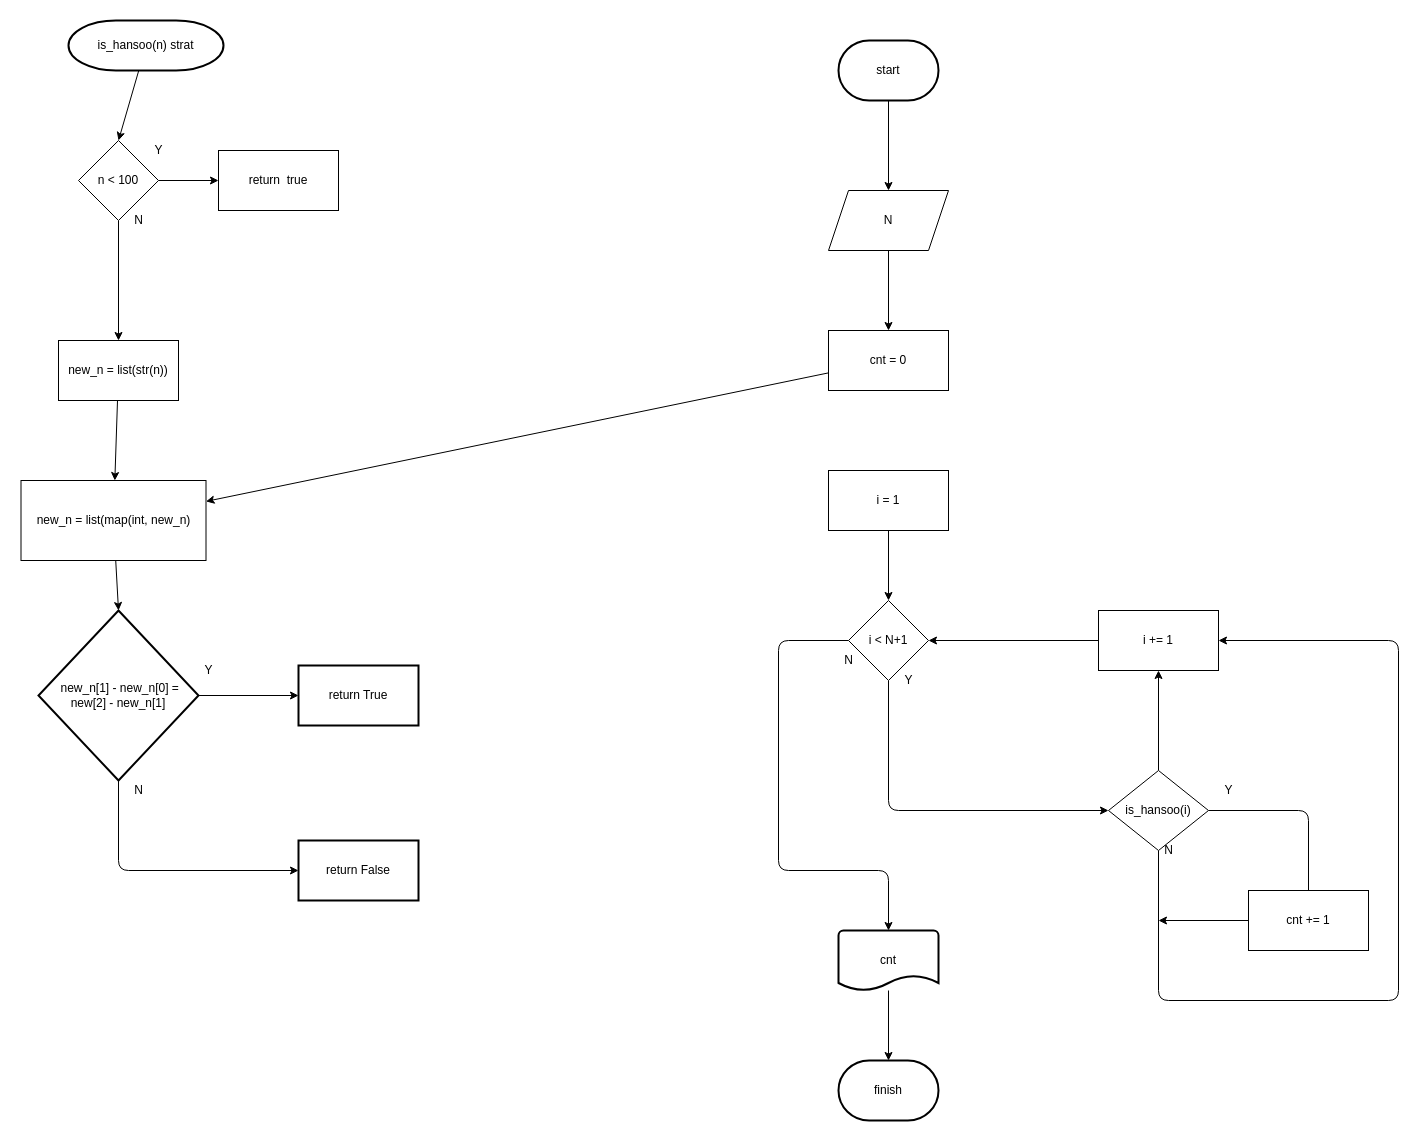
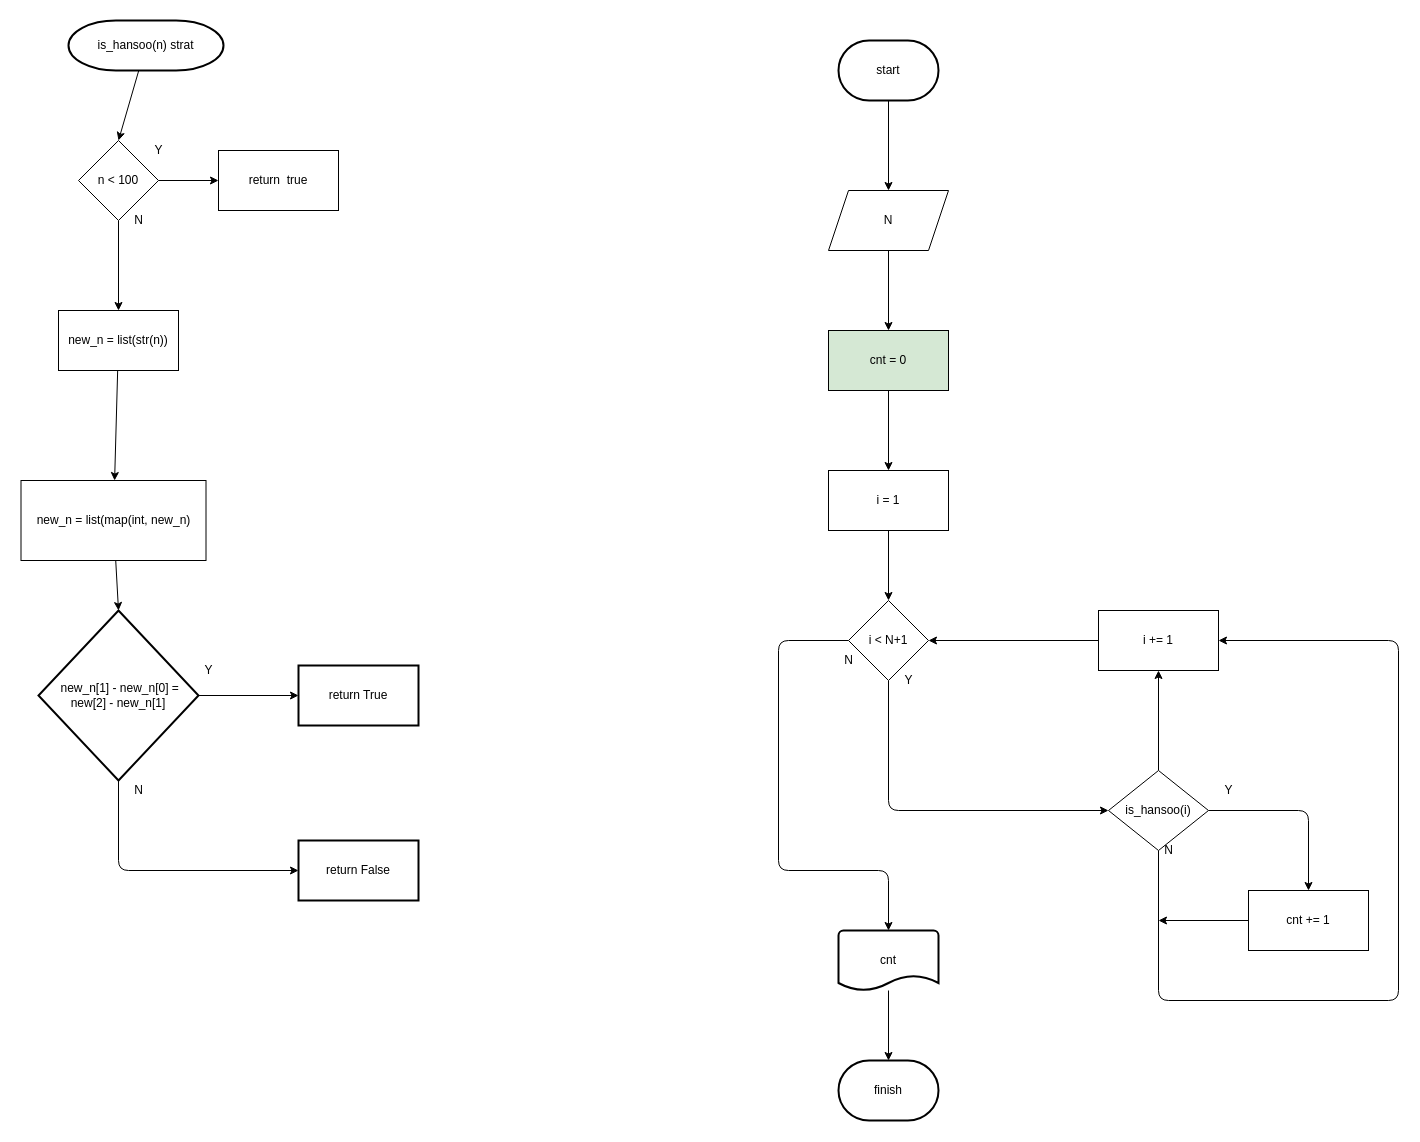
- <mxCell id="17" value="cnt = 0" style="whiteSpace=wrap;html=1;" parent="1" vertex="1"><mxGeometry x="828" y="330" width="120" height="60" as="geometry" /></mxCell>
+ <mxCell id="17" value="cnt = 0" style="whiteSpace=wrap;html=1;fillColor=#d5e8d4;" parent="1" vertex="1"><mxGeometry x="828" y="330" width="120" height="60" as="geometry" /></mxCell>
- <mxCell id="10" value="new_n = list(str(n))" style="whiteSpace=wrap;html=1;" parent="1" vertex="1"><mxGeometry x="58" y="340" width="120" height="60" as="geometry" /></mxCell>
+ <mxCell id="10" value="new_n = list(str(n))" style="whiteSpace=wrap;html=1;" parent="1" vertex="1"><mxGeometry x="58" y="310" width="120" height="60" as="geometry" /></mxCell>
- <mxCell id="16" value="" style="edgeStyle=none;html=1;" parent="1" source="17" target="13" edge="1"><mxGeometry relative="1" as="geometry" /></mxCell>
+ <mxCell id="16" value="" style="edgeStyle=none;html=1;" parent="1" source="17" target="19" edge="1"><mxGeometry relative="1" as="geometry" /></mxCell>
- <mxCell id="31" style="edgeStyle=none;html=1;entryX=0.5;entryY=0;entryDx=0;entryDy=0;endArrow=none;" parent="1" source="33" target="30" edge="1"><mxGeometry relative="1" as="geometry"><Array as="points"><mxPoint x="1308" y="810" /></Array></mxGeometry></mxCell>
+ <mxCell id="31" style="edgeStyle=none;html=1;entryX=0.5;entryY=0;entryDx=0;entryDy=0;" parent="1" source="33" target="30" edge="1"><mxGeometry relative="1" as="geometry"><Array as="points"><mxPoint x="1308" y="810" /></Array></mxGeometry></mxCell>
